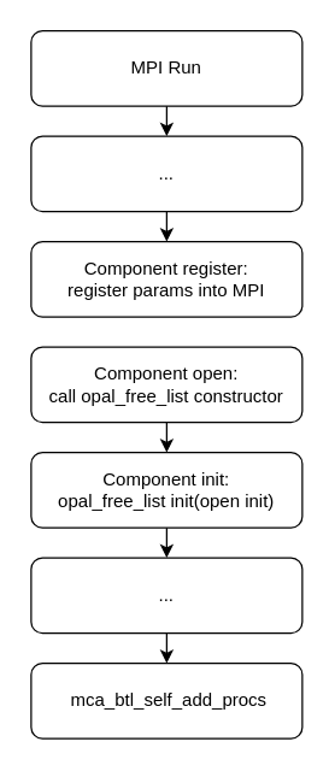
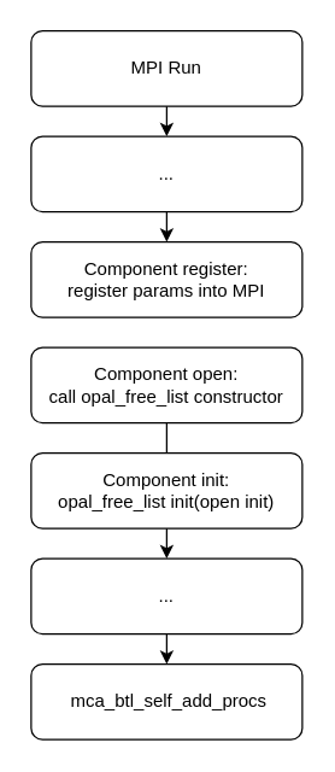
- <mxCell id="7" style="edgeStyle=orthogonalEdgeStyle;rounded=0;orthogonalLoop=1;jettySize=auto;html=1;exitX=0.5;exitY=1;exitDx=0;exitDy=0;entryX=0.5;entryY=0;entryDx=0;entryDy=0;fontFamily=Helvetica;fontSize=12;fontColor=default;" edge="1" parent="1" source="8" target="10"><mxGeometry relative="1" as="geometry" /></mxCell>
+ <mxCell id="7" style="edgeStyle=orthogonalEdgeStyle;rounded=0;orthogonalLoop=1;jettySize=auto;html=1;exitX=0.5;exitY=1;exitDx=0;exitDy=0;entryX=0.5;entryY=0;entryDx=0;entryDy=0;fontFamily=Helvetica;fontSize=12;fontColor=default;endArrow=none;" edge="1" parent="1" source="8" target="10"><mxGeometry relative="1" as="geometry" /></mxCell>
